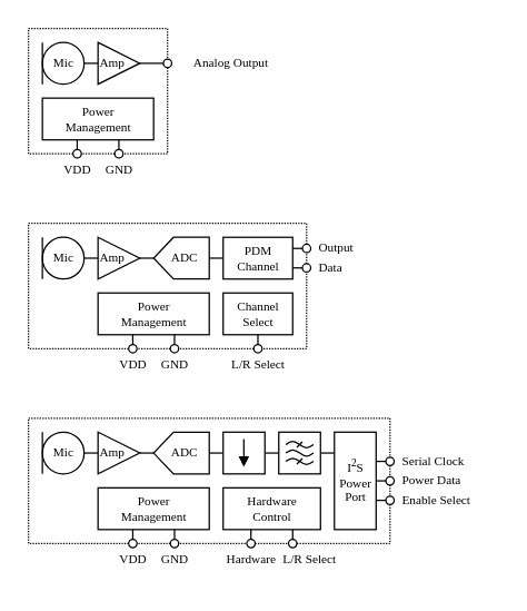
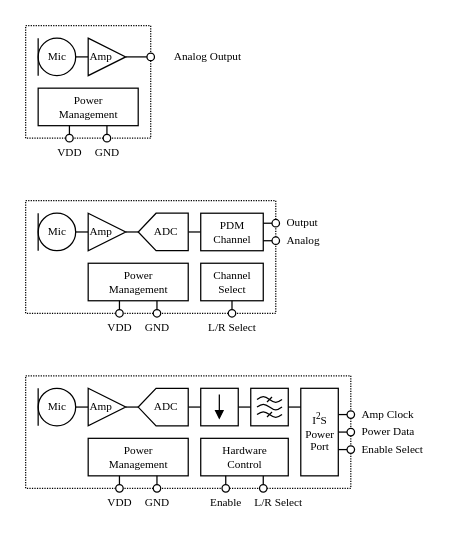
- <mxCell id="20" value="&lt;font face=&quot;CMU Serif&quot; style=&quot;font-size: 9px;&quot;&gt;Data&lt;/font&gt;" style="text;html=1;align=left;verticalAlign=middle;resizable=0;points=[];autosize=1;strokeColor=none;fillColor=none;fontSize=9;" vertex="1" parent="1"><mxGeometry x="227" y="177" width="40" height="30" as="geometry" /></mxCell>
+ <mxCell id="20" value="&lt;font face=&quot;CMU Serif&quot; style=&quot;font-size: 9px;&quot;&gt;Analog&lt;/font&gt;" style="text;html=1;align=left;verticalAlign=middle;resizable=0;points=[];autosize=1;strokeColor=none;fillColor=none;fontSize=9;" vertex="1" parent="1"><mxGeometry x="227" y="177" width="40" height="30" as="geometry" /></mxCell>
- <mxCell id="68" value="&lt;font face=&quot;CMU Serif&quot; style=&quot;font-size: 9px;&quot;&gt;Serial Clock&lt;/font&gt;" style="text;html=1;align=left;verticalAlign=middle;resizable=0;points=[];autosize=1;strokeColor=none;fillColor=none;fontSize=9;" vertex="1" parent="1"><mxGeometry x="287" y="316" width="70" height="30" as="geometry" /></mxCell>
+ <mxCell id="68" value="&lt;font face=&quot;CMU Serif&quot; style=&quot;font-size: 9px;&quot;&gt;Amp Clock&lt;/font&gt;" style="text;html=1;align=left;verticalAlign=middle;resizable=0;points=[];autosize=1;strokeColor=none;fillColor=none;fontSize=9;" vertex="1" parent="1"><mxGeometry x="287" y="316" width="70" height="30" as="geometry" /></mxCell>
- <mxCell id="76" value="&lt;font face=&quot;CMU Serif&quot; style=&quot;font-size: 9px;&quot;&gt;Hardware&lt;/font&gt;" style="text;html=1;align=center;verticalAlign=middle;resizable=0;points=[];autosize=1;strokeColor=none;fillColor=none;fontSize=9;" vertex="1" parent="1"><mxGeometry x="155" y="387" width="50" height="30" as="geometry" /></mxCell>
+ <mxCell id="76" value="&lt;font face=&quot;CMU Serif&quot; style=&quot;font-size: 9px;&quot;&gt;Enable&lt;/font&gt;" style="text;html=1;align=center;verticalAlign=middle;resizable=0;points=[];autosize=1;strokeColor=none;fillColor=none;fontSize=9;" vertex="1" parent="1"><mxGeometry x="155" y="387" width="50" height="30" as="geometry" /></mxCell>
